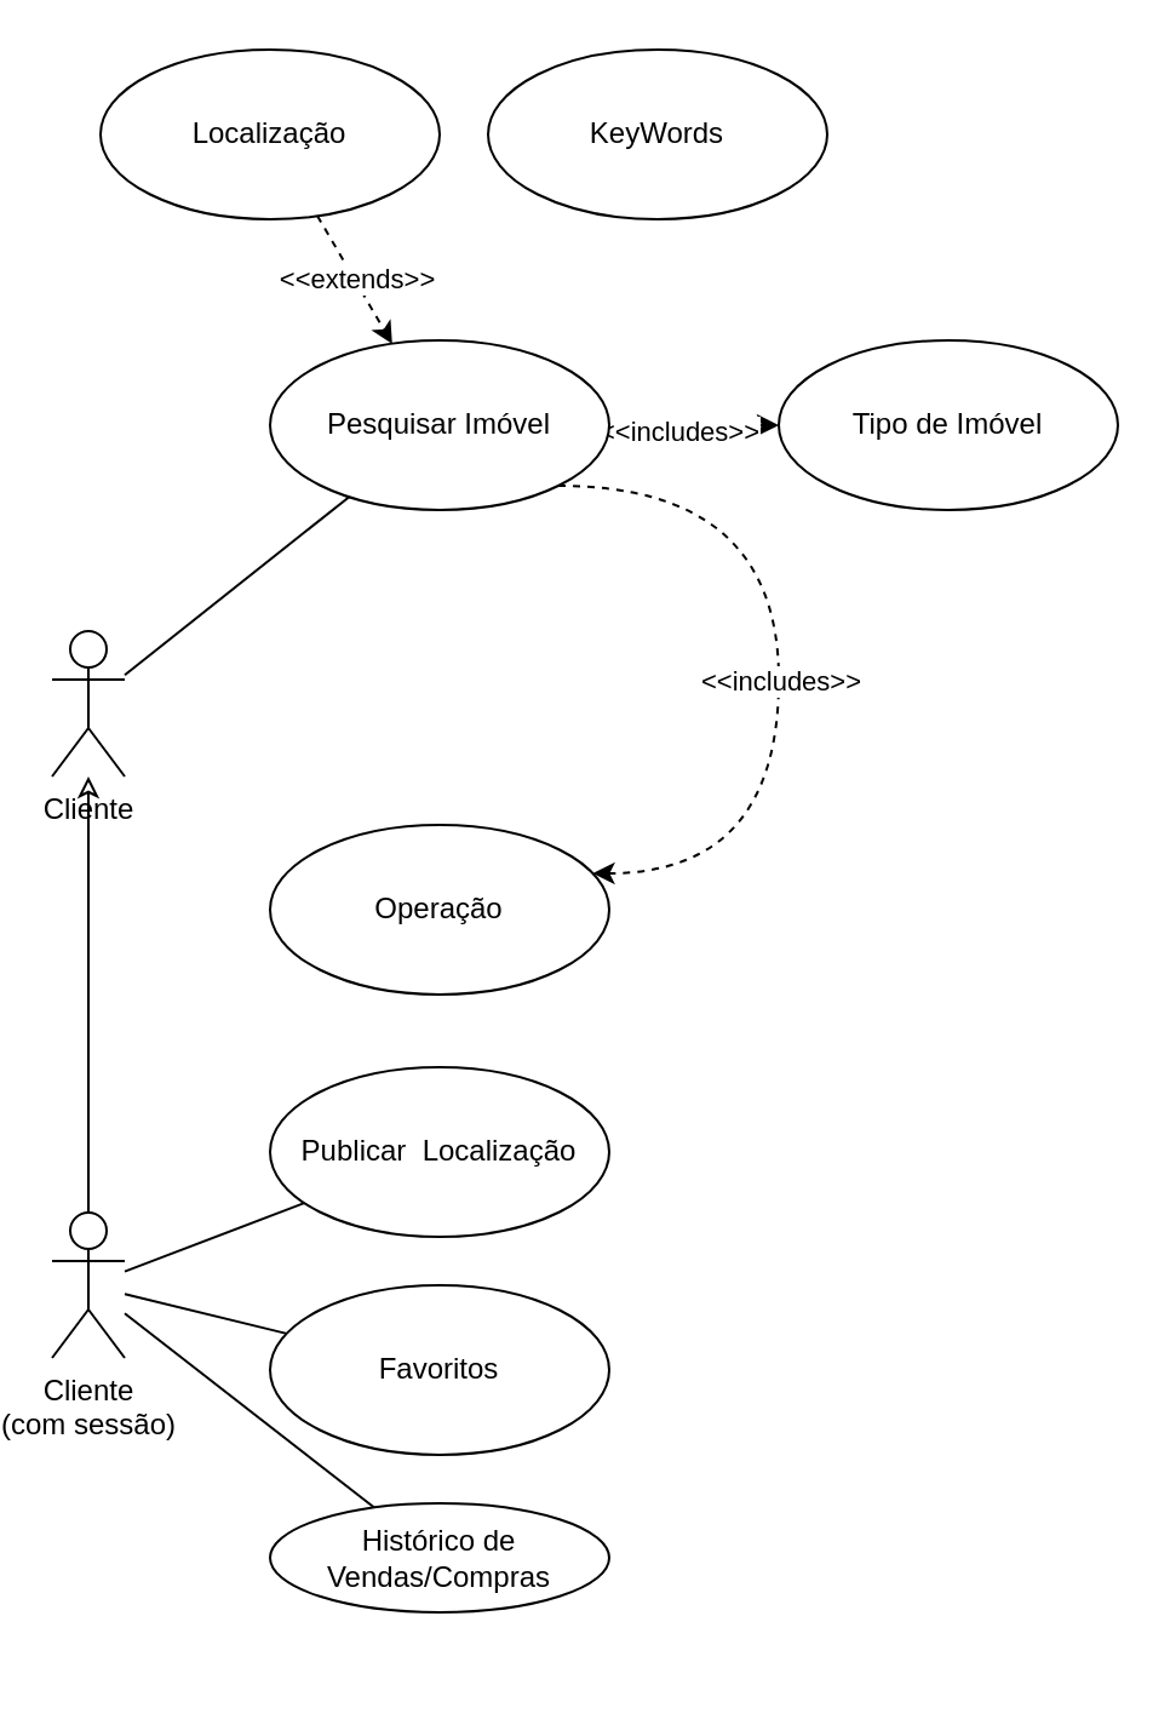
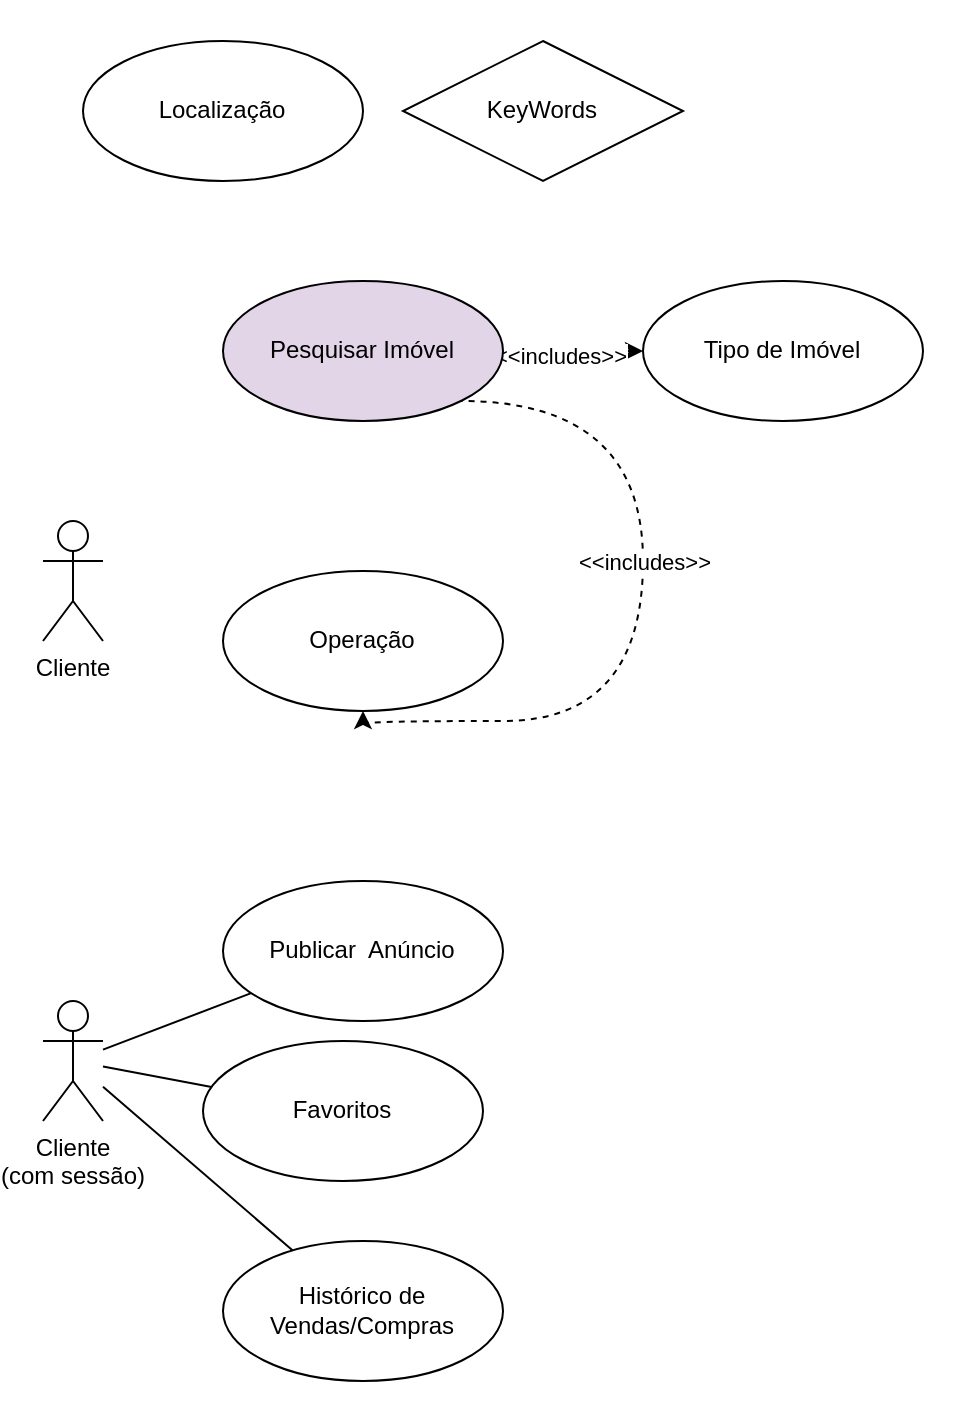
- <mxCell id="19" value="KeyWords" style="ellipse;whiteSpace=wrap;html=1;" vertex="1" parent="1"><mxGeometry x="200" y="20" width="140" height="70" as="geometry" /></mxCell>
+ <mxCell id="19" value="KeyWords" style="rhombus;whiteSpace=wrap;html=1;" vertex="1" parent="1"><mxGeometry x="200" y="20" width="140" height="70" as="geometry" /></mxCell>
- <mxCell id="12" style="rounded=0;orthogonalLoop=1;jettySize=auto;html=1;dashed=1;" edge="1" parent="1" source="14" target="6"><mxGeometry relative="1" as="geometry" /></mxCell>
- <mxCell id="13" value="&amp;lt;&amp;lt;extends&amp;gt;&amp;gt;" style="edgeLabel;html=1;align=center;verticalAlign=middle;resizable=0;points=[];" vertex="1" connectable="0" parent="12"><mxGeometry x="-0.003" y="1" relative="1" as="geometry"><mxPoint as="offset" /></mxGeometry></mxCell>
- <mxCell id="6" value="Pesquisar Imóvel" style="ellipse;whiteSpace=wrap;html=1;" vertex="1" parent="1"><mxGeometry x="110" y="140" width="140" height="70" as="geometry" /></mxCell>
+ <mxCell id="6" value="Pesquisar Imóvel" style="ellipse;whiteSpace=wrap;html=1;fillColor=#e1d5e7;" vertex="1" parent="1"><mxGeometry x="110" y="140" width="140" height="70" as="geometry" /></mxCell>
- <mxCell id="3" style="rounded=0;orthogonalLoop=1;jettySize=auto;html=1;endArrow=none;endFill=0;" edge="1" parent="1" source="6" target="2"><mxGeometry relative="1" as="geometry" /></mxCell>
- <mxCell id="21" value="Operação" style="ellipse;whiteSpace=wrap;html=1;" vertex="1" parent="1"><mxGeometry x="110" y="340" width="140" height="70" as="geometry" /></mxCell>
+ <mxCell id="21" value="Operação" style="ellipse;whiteSpace=wrap;html=1;" vertex="1" parent="1"><mxGeometry x="110" y="285" width="140" height="70" as="geometry" /></mxCell>
- <mxCell id="10" style="edgeStyle=orthogonalEdgeStyle;rounded=0;orthogonalLoop=1;jettySize=auto;html=1;endArrow=classic;endFill=0;" edge="1" parent="1" source="11" target="2"><mxGeometry relative="1" as="geometry" /></mxCell>
- <mxCell id="8" value="Publicar&amp;nbsp; Localização" style="ellipse;whiteSpace=wrap;html=1;" vertex="1" parent="1"><mxGeometry x="110" y="440" width="140" height="70" as="geometry" /></mxCell>
+ <mxCell id="8" value="Publicar&amp;nbsp; Anúncio" style="ellipse;whiteSpace=wrap;html=1;" vertex="1" parent="1"><mxGeometry x="110" y="440" width="140" height="70" as="geometry" /></mxCell>
- <mxCell id="16" value="Favoritos" style="ellipse;whiteSpace=wrap;html=1;" vertex="1" parent="1"><mxGeometry x="110" y="530" width="140" height="70" as="geometry" /></mxCell>
+ <mxCell id="16" value="Favoritos" style="ellipse;whiteSpace=wrap;html=1;" vertex="1" parent="1"><mxGeometry x="100" y="520" width="140" height="70" as="geometry" /></mxCell>
- <mxCell id="18" value="Histórico de Vendas/Compras" style="ellipse;whiteSpace=wrap;html=1;" vertex="1" parent="1"><mxGeometry x="110" y="620" width="140" height="45" as="geometry" /></mxCell>
+ <mxCell id="18" value="Histórico de Vendas/Compras" style="ellipse;whiteSpace=wrap;html=1;" vertex="1" parent="1"><mxGeometry x="110" y="620" width="140" height="70" as="geometry" /></mxCell>
